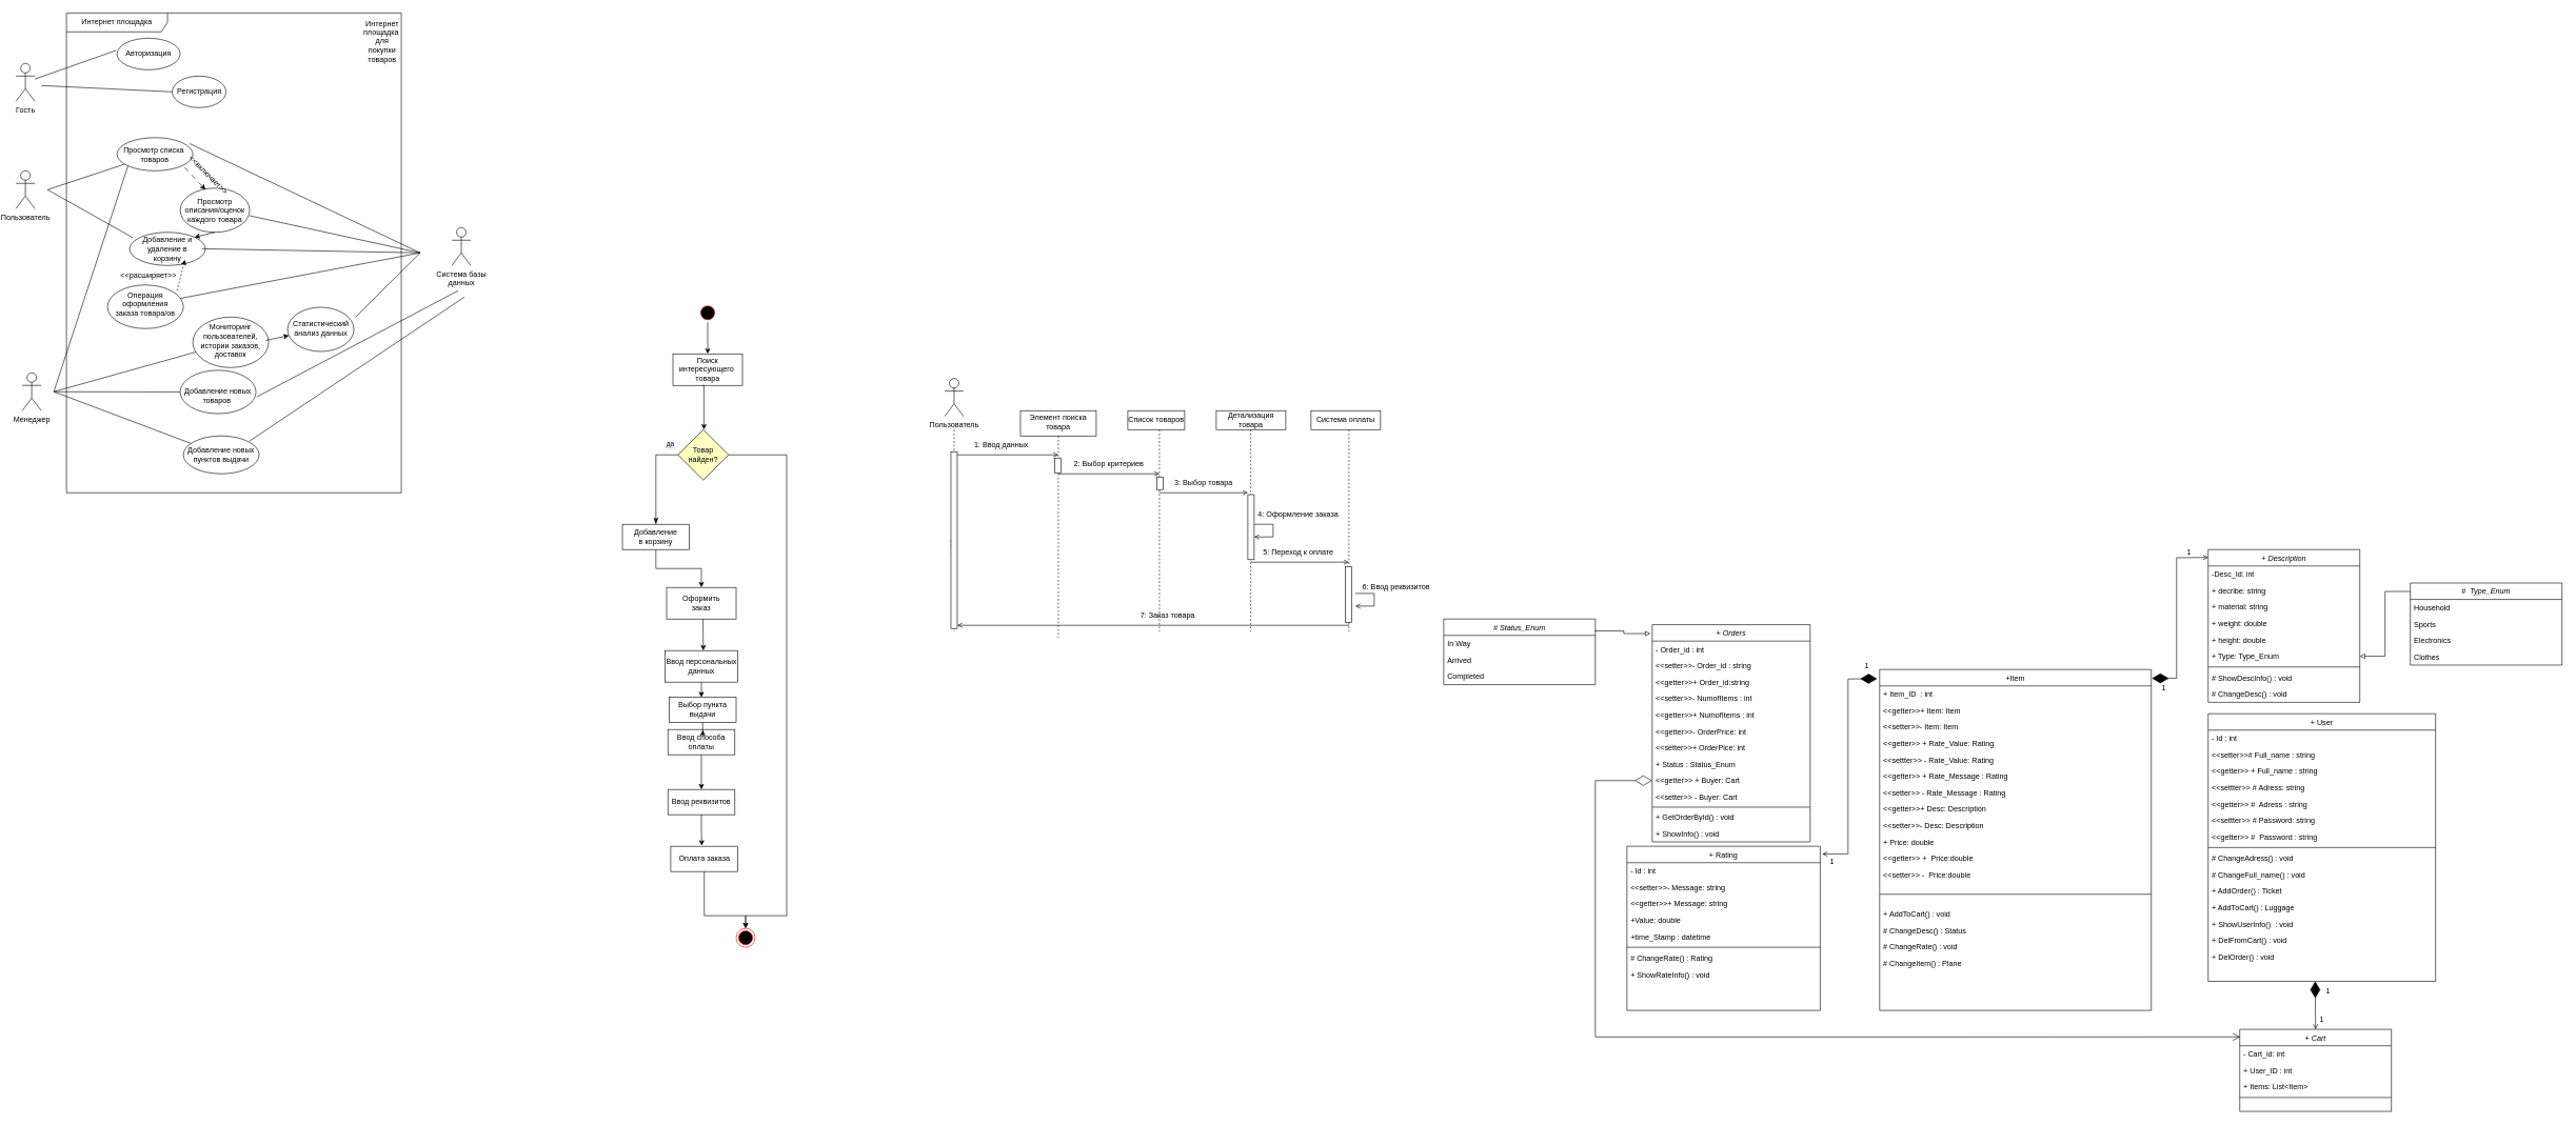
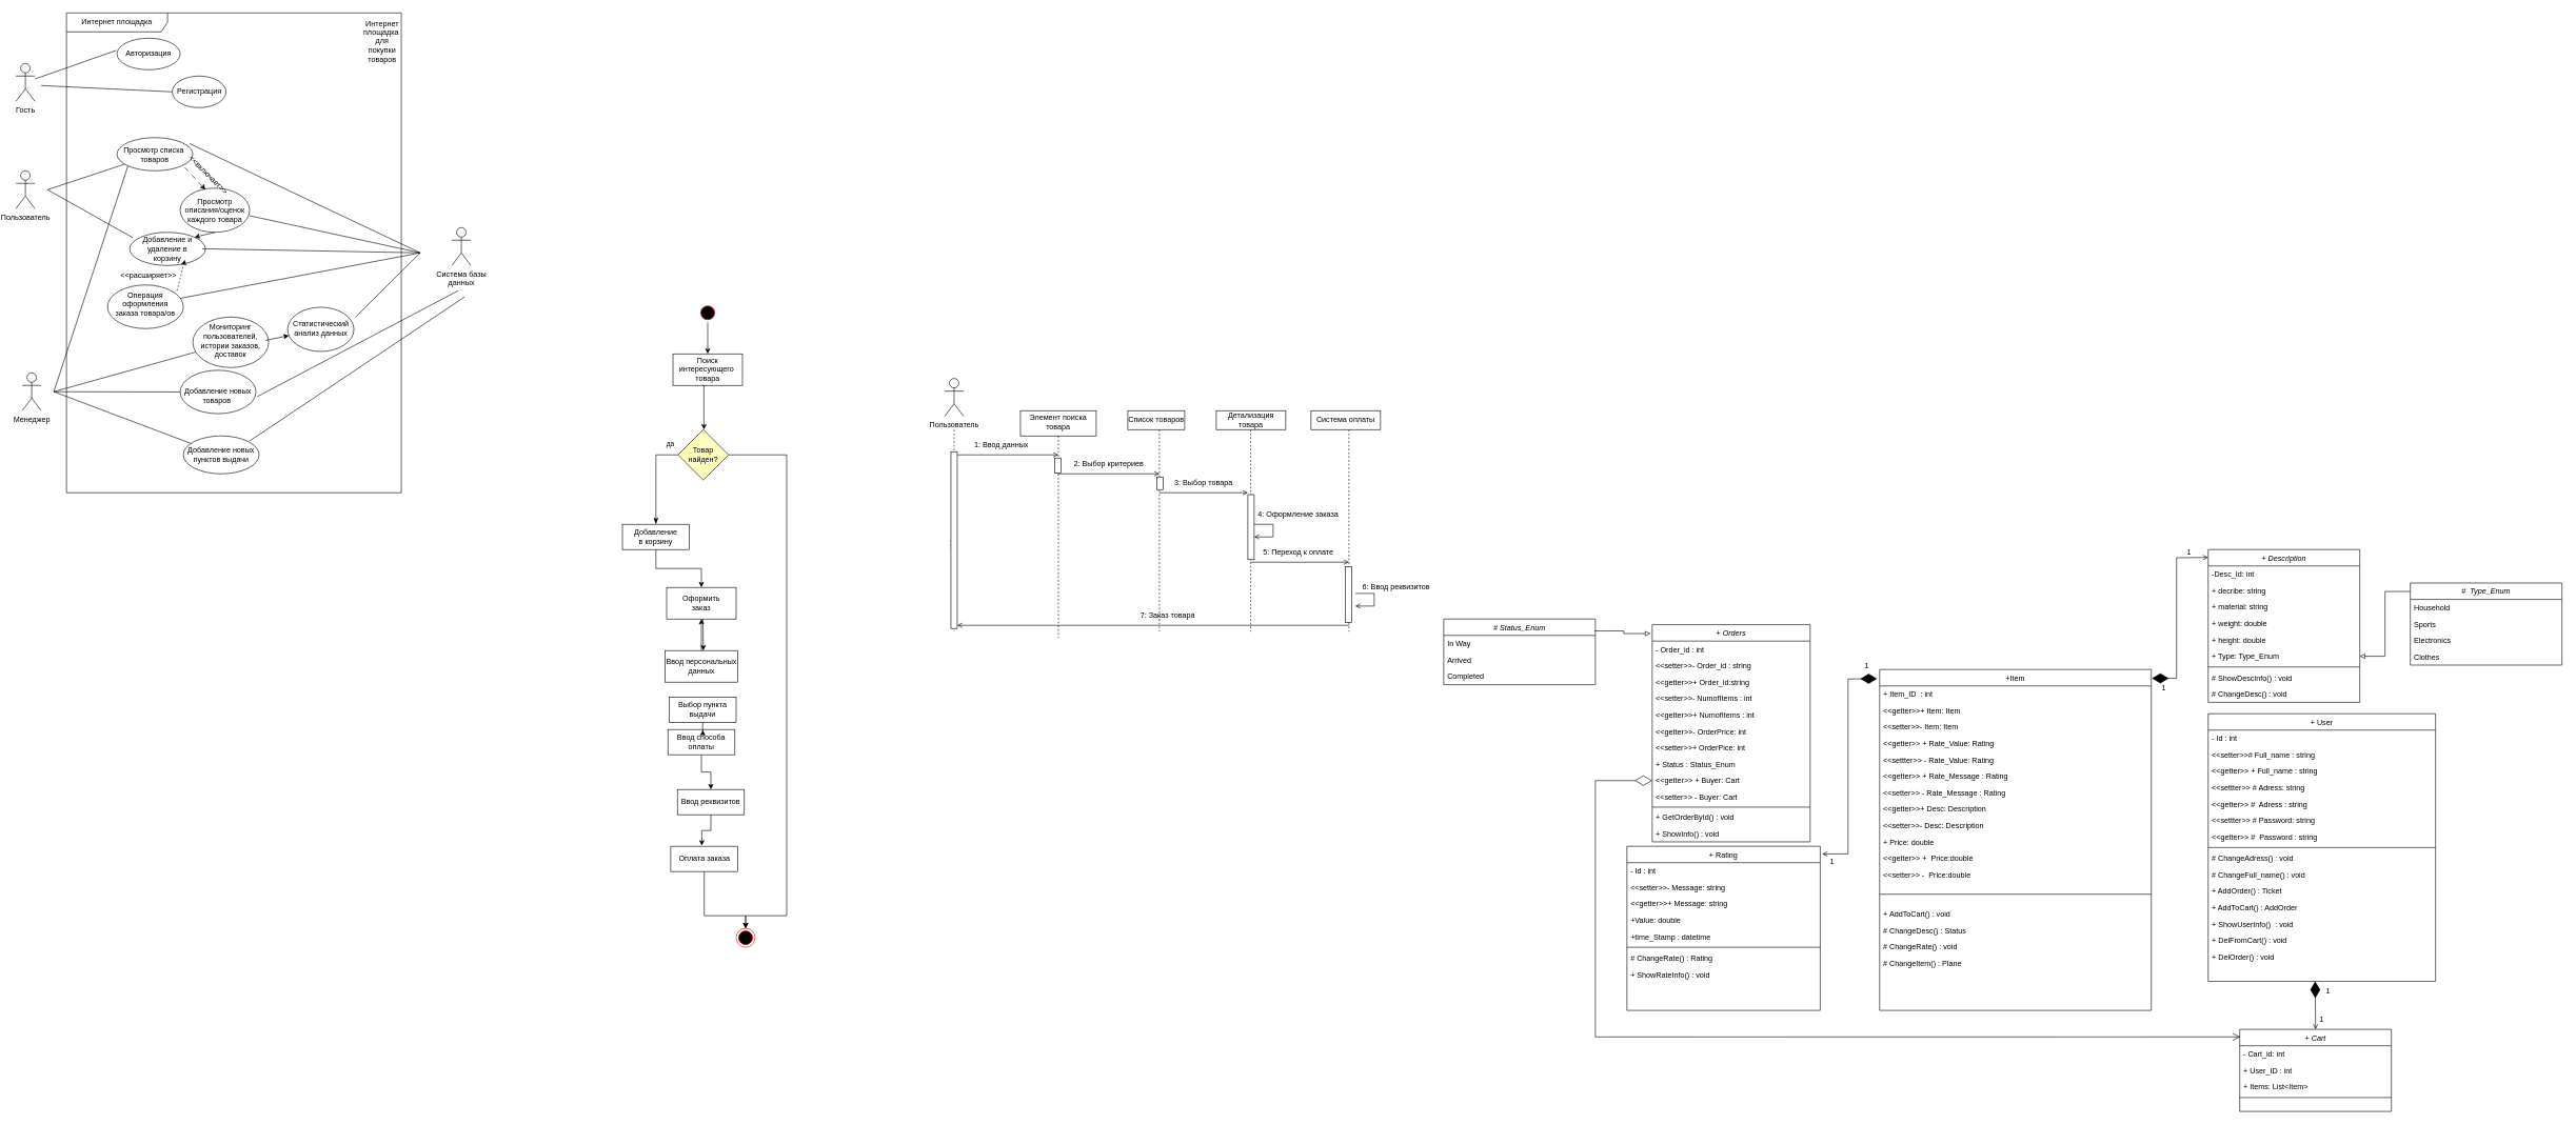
- <mxCell id="172" style="edgeStyle=orthogonalEdgeStyle;rounded=0;orthogonalLoop=1;jettySize=auto;html=1;entryX=0.482;entryY=0;entryDx=0;entryDy=0;entryPerimeter=0;" parent="1" source="51" target="171" edge="1"><mxGeometry relative="1" as="geometry" /></mxCell>
+ <mxCell id="172" style="edgeStyle=orthogonalEdgeStyle;rounded=0;orthogonalLoop=1;jettySize=auto;html=1;" parent="1" source="51" target="49" edge="1"><mxGeometry relative="1" as="geometry" /></mxCell>
- <mxCell id="174" value="Ввод реквизитов" style="rounded=0;whiteSpace=wrap;html=1;" parent="1" vertex="1"><mxGeometry x="1052" y="1250" width="106" height="40" as="geometry" /></mxCell>
+ <mxCell id="174" value="Ввод реквизитов" style="rounded=0;whiteSpace=wrap;html=1;" parent="1" vertex="1"><mxGeometry x="1067" y="1250" width="106" height="40" as="geometry" /></mxCell>
- <mxCell id="124" value="+ AddToCart() : Luggage" style="text;align=left;verticalAlign=top;spacingLeft=4;spacingRight=4;overflow=hidden;rotatable=0;points=[[0,0.5],[1,0.5]];portConstraint=eastwest;" parent="112" vertex="1"><mxGeometry y="294" width="360" height="26" as="geometry" /></mxCell>
+ <mxCell id="124" value="+ AddToCart() : AddOrder" style="text;align=left;verticalAlign=top;spacingLeft=4;spacingRight=4;overflow=hidden;rotatable=0;points=[[0,0.5],[1,0.5]];portConstraint=eastwest;" parent="112" vertex="1"><mxGeometry y="294" width="360" height="26" as="geometry" /></mxCell>
